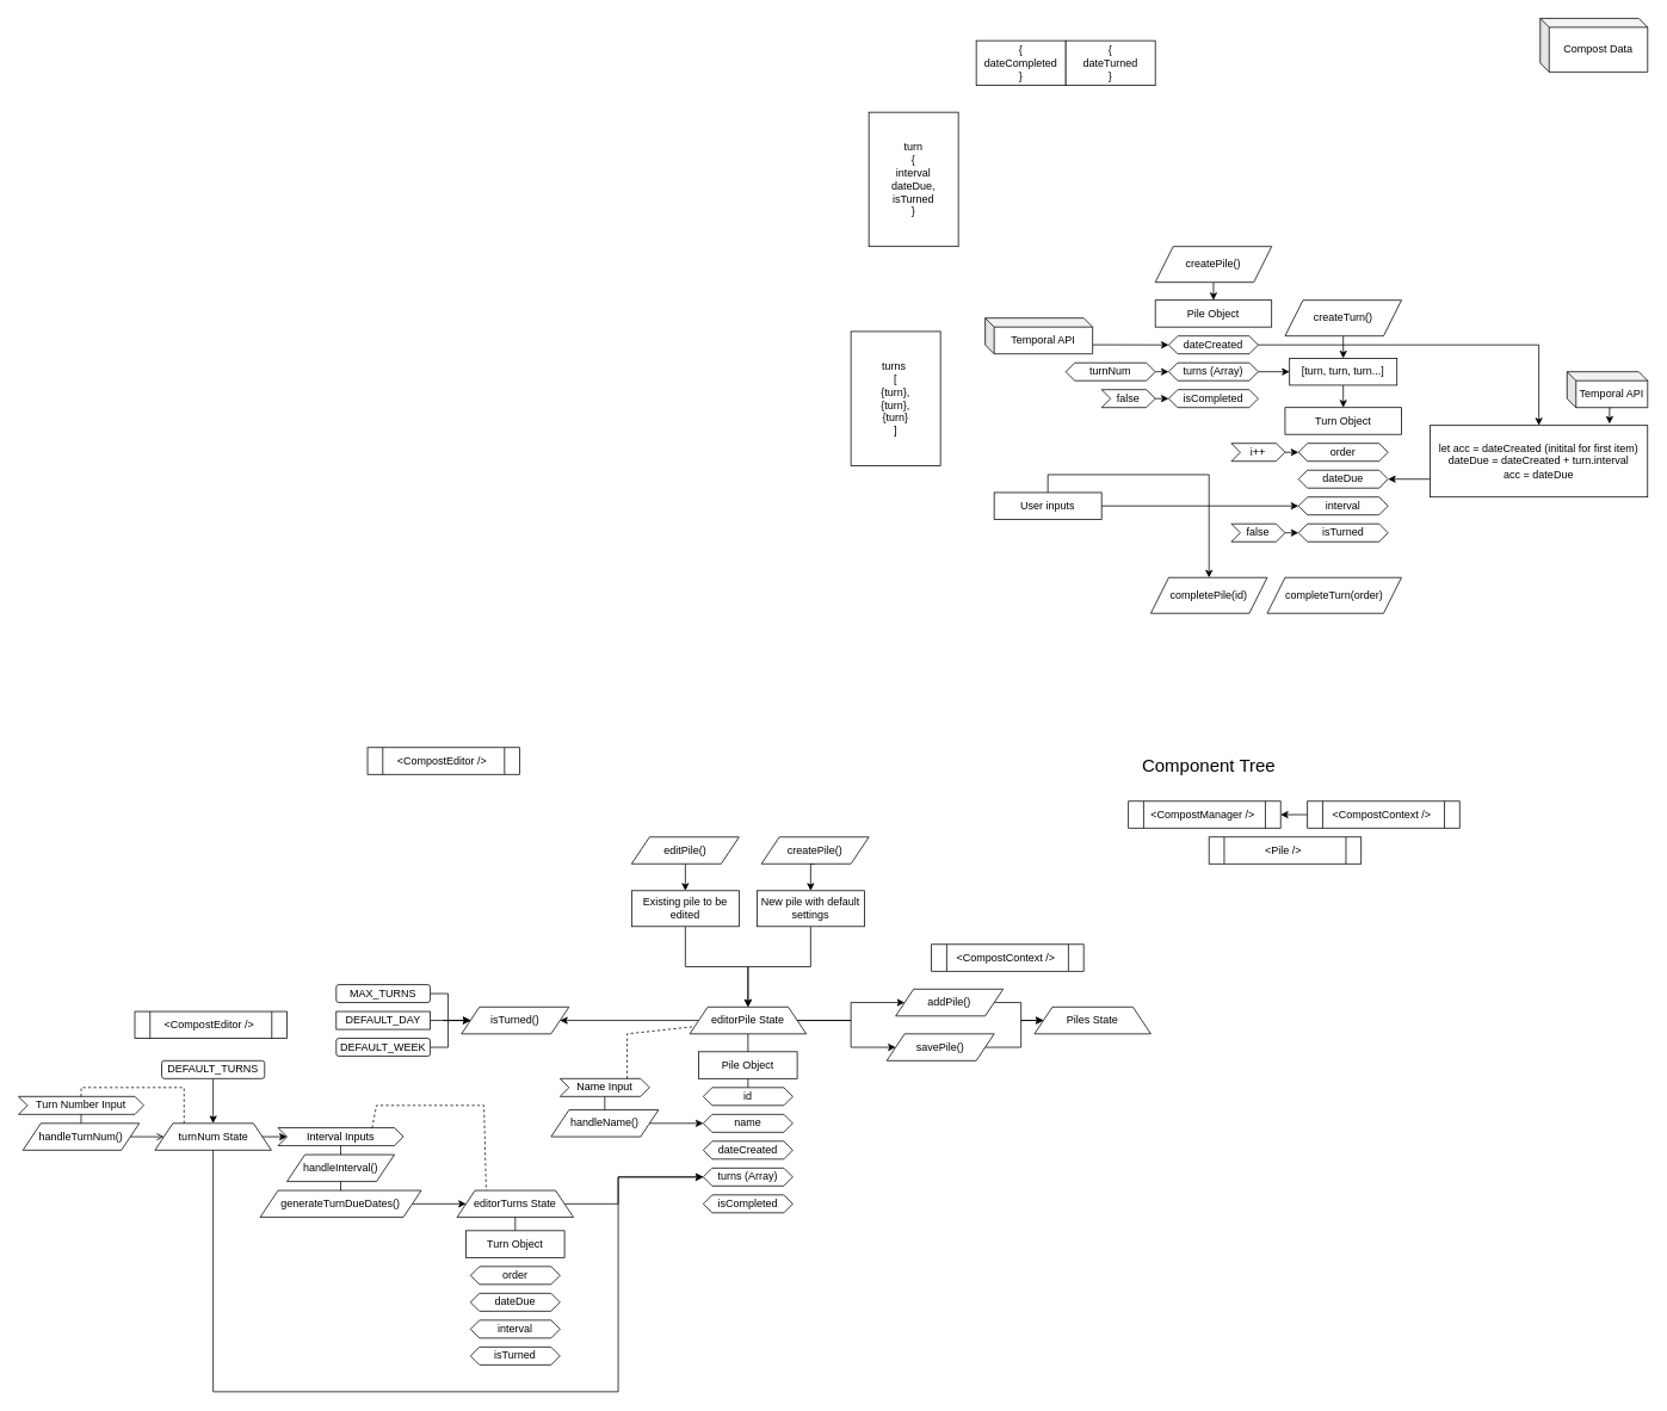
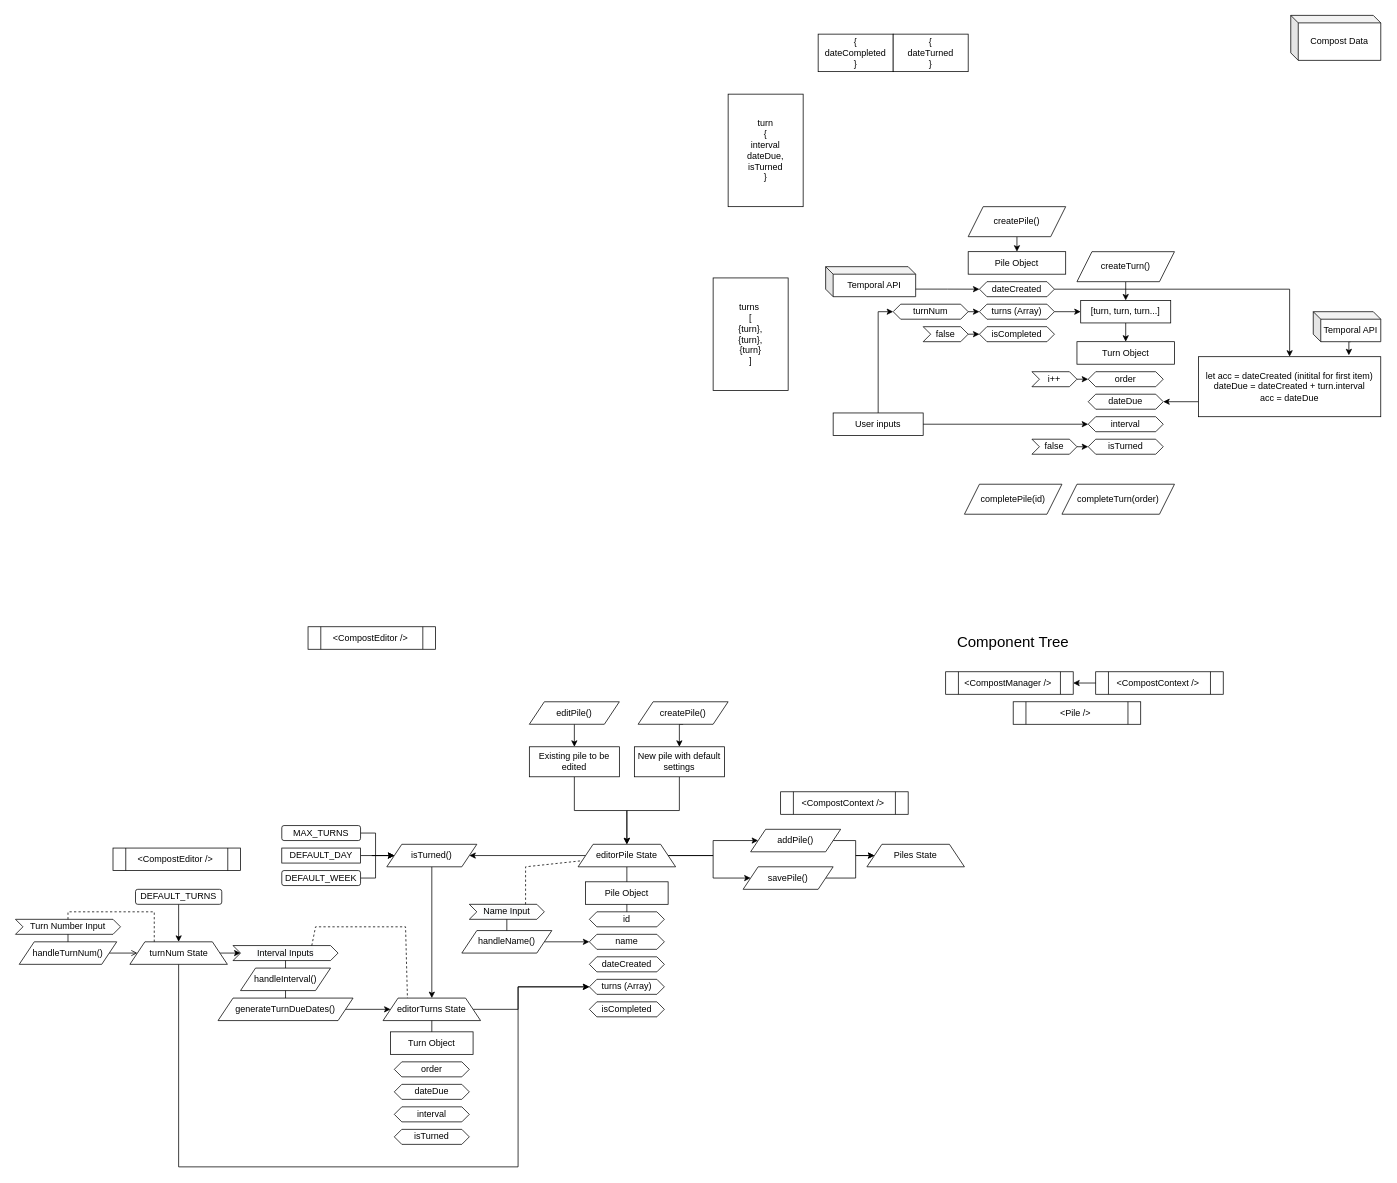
- <mxCell id="11" style="edgeStyle=orthogonalEdgeStyle;rounded=0;orthogonalLoop=1;jettySize=auto;html=1;exitX=0.5;exitY=0;exitDx=0;exitDy=0;" parent="1" source="12" target="43" edge="1"><mxGeometry relative="1" as="geometry" /></mxCell>
+ <mxCell id="11" style="edgeStyle=orthogonalEdgeStyle;rounded=0;orthogonalLoop=1;jettySize=auto;html=1;exitX=0.5;exitY=0;exitDx=0;exitDy=0;entryX=0;entryY=0.5;entryDx=0;entryDy=0;" parent="1" source="12" target="20" edge="1"><mxGeometry relative="1" as="geometry" /></mxCell>
+ <mxCell id="79" style="edgeStyle=orthogonalEdgeStyle;rounded=0;orthogonalLoop=1;jettySize=auto;html=1;exitX=0.5;exitY=1;exitDx=0;exitDy=0;entryX=0.5;entryY=0;entryDx=0;entryDy=0;" edge="1" parent="1" source="80" target="72"><mxGeometry relative="1" as="geometry" /></mxCell>
